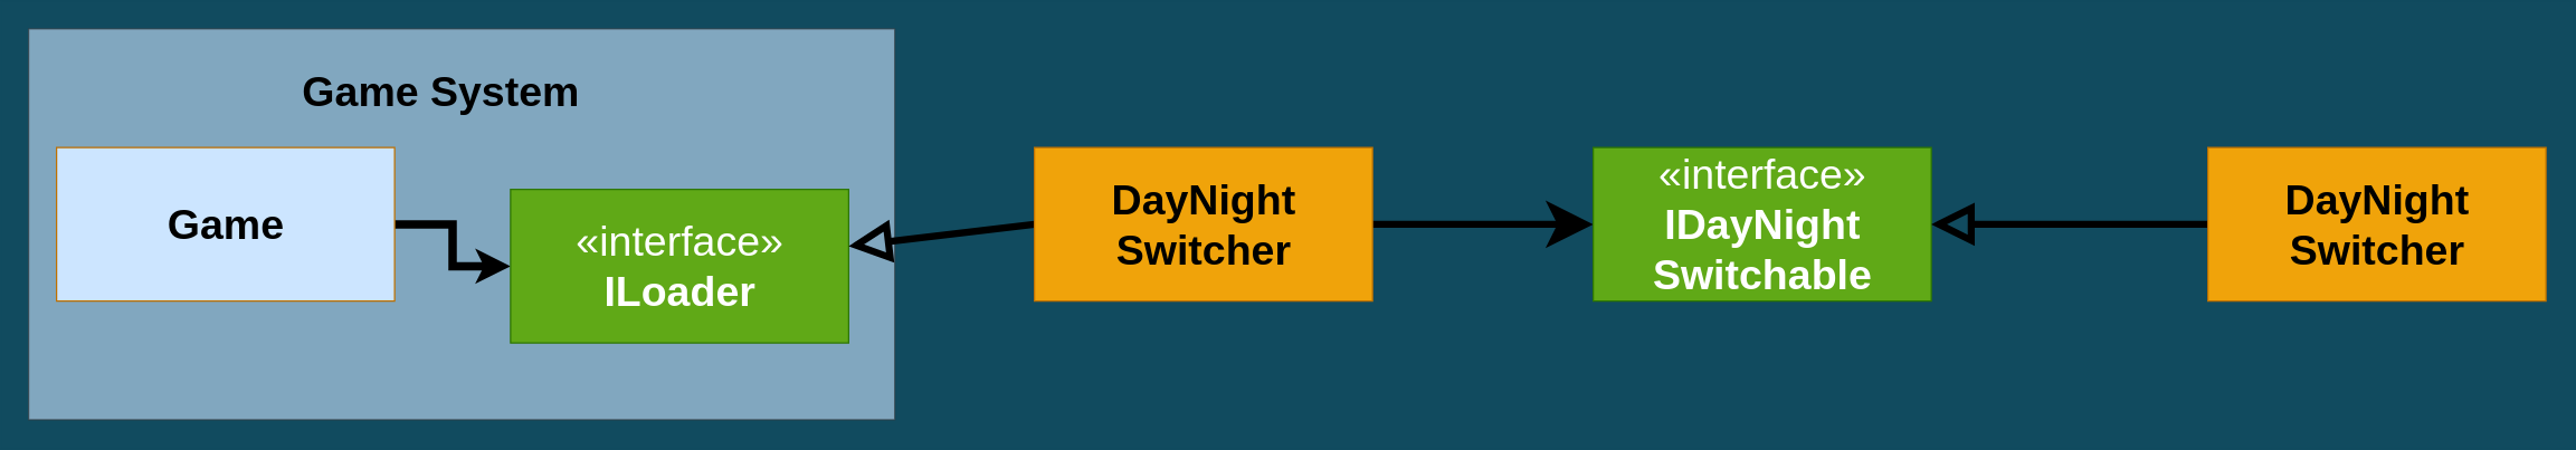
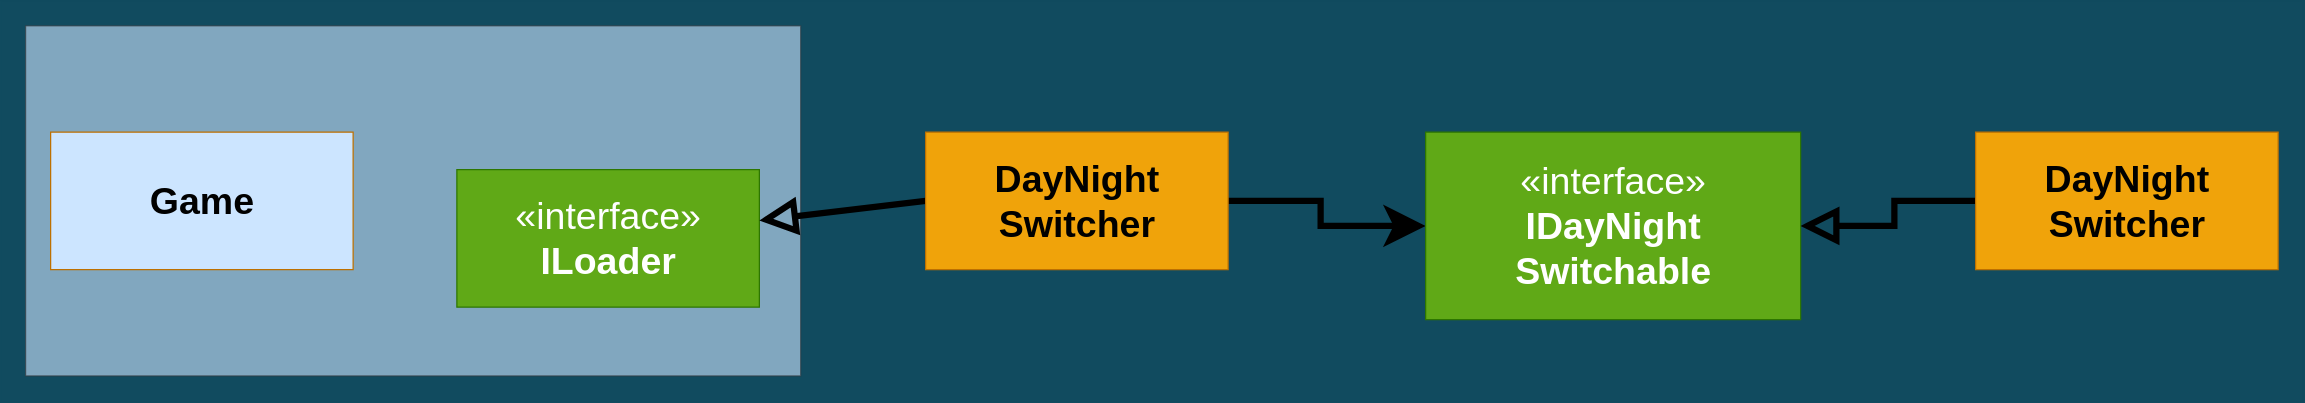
- <mxCell id="9" value="&lt;b&gt;&lt;font style=&quot;font-size: 30px&quot;&gt;Game System&lt;/font&gt;&lt;/b&gt;" style="text;html=1;align=center;verticalAlign=middle;resizable=0;points=[];autosize=1;strokeColor=none;fillColor=none;fontSize=25;" parent="1" vertex="1"><mxGeometry x="210" y="45" width="210" height="40" as="geometry" /></mxCell>
- <mxCell id="10" value="«interface»&lt;br&gt;&lt;b&gt;IDayNight&lt;br&gt;Switchable&lt;br&gt;&lt;/b&gt;" style="html=1;fontSize=30;fillColor=#60a917;strokeColor=#2D7600;fontColor=#ffffff;" vertex="1" parent="1"><mxGeometry x="1140" y="105" width="242" height="110" as="geometry" /></mxCell>
+ <mxCell id="10" value="«interface»&lt;br&gt;&lt;b&gt;IDayNight&lt;br&gt;Switchable&lt;br&gt;&lt;/b&gt;" style="html=1;fontSize=30;fillColor=#60a917;strokeColor=#2D7600;fontColor=#ffffff;" vertex="1" parent="1"><mxGeometry x="1140" y="105" width="300" height="150" as="geometry" /></mxCell>
- <mxCell id="3" style="edgeStyle=orthogonalEdgeStyle;rounded=0;orthogonalLoop=1;jettySize=auto;html=1;entryX=0;entryY=0.5;entryDx=0;entryDy=0;fontSize=30;endArrow=classic;endFill=1;endSize=6;strokeColor=#000000;strokeWidth=6;" parent="1" source="4" target="5" edge="1"><mxGeometry relative="1" as="geometry" /></mxCell>
